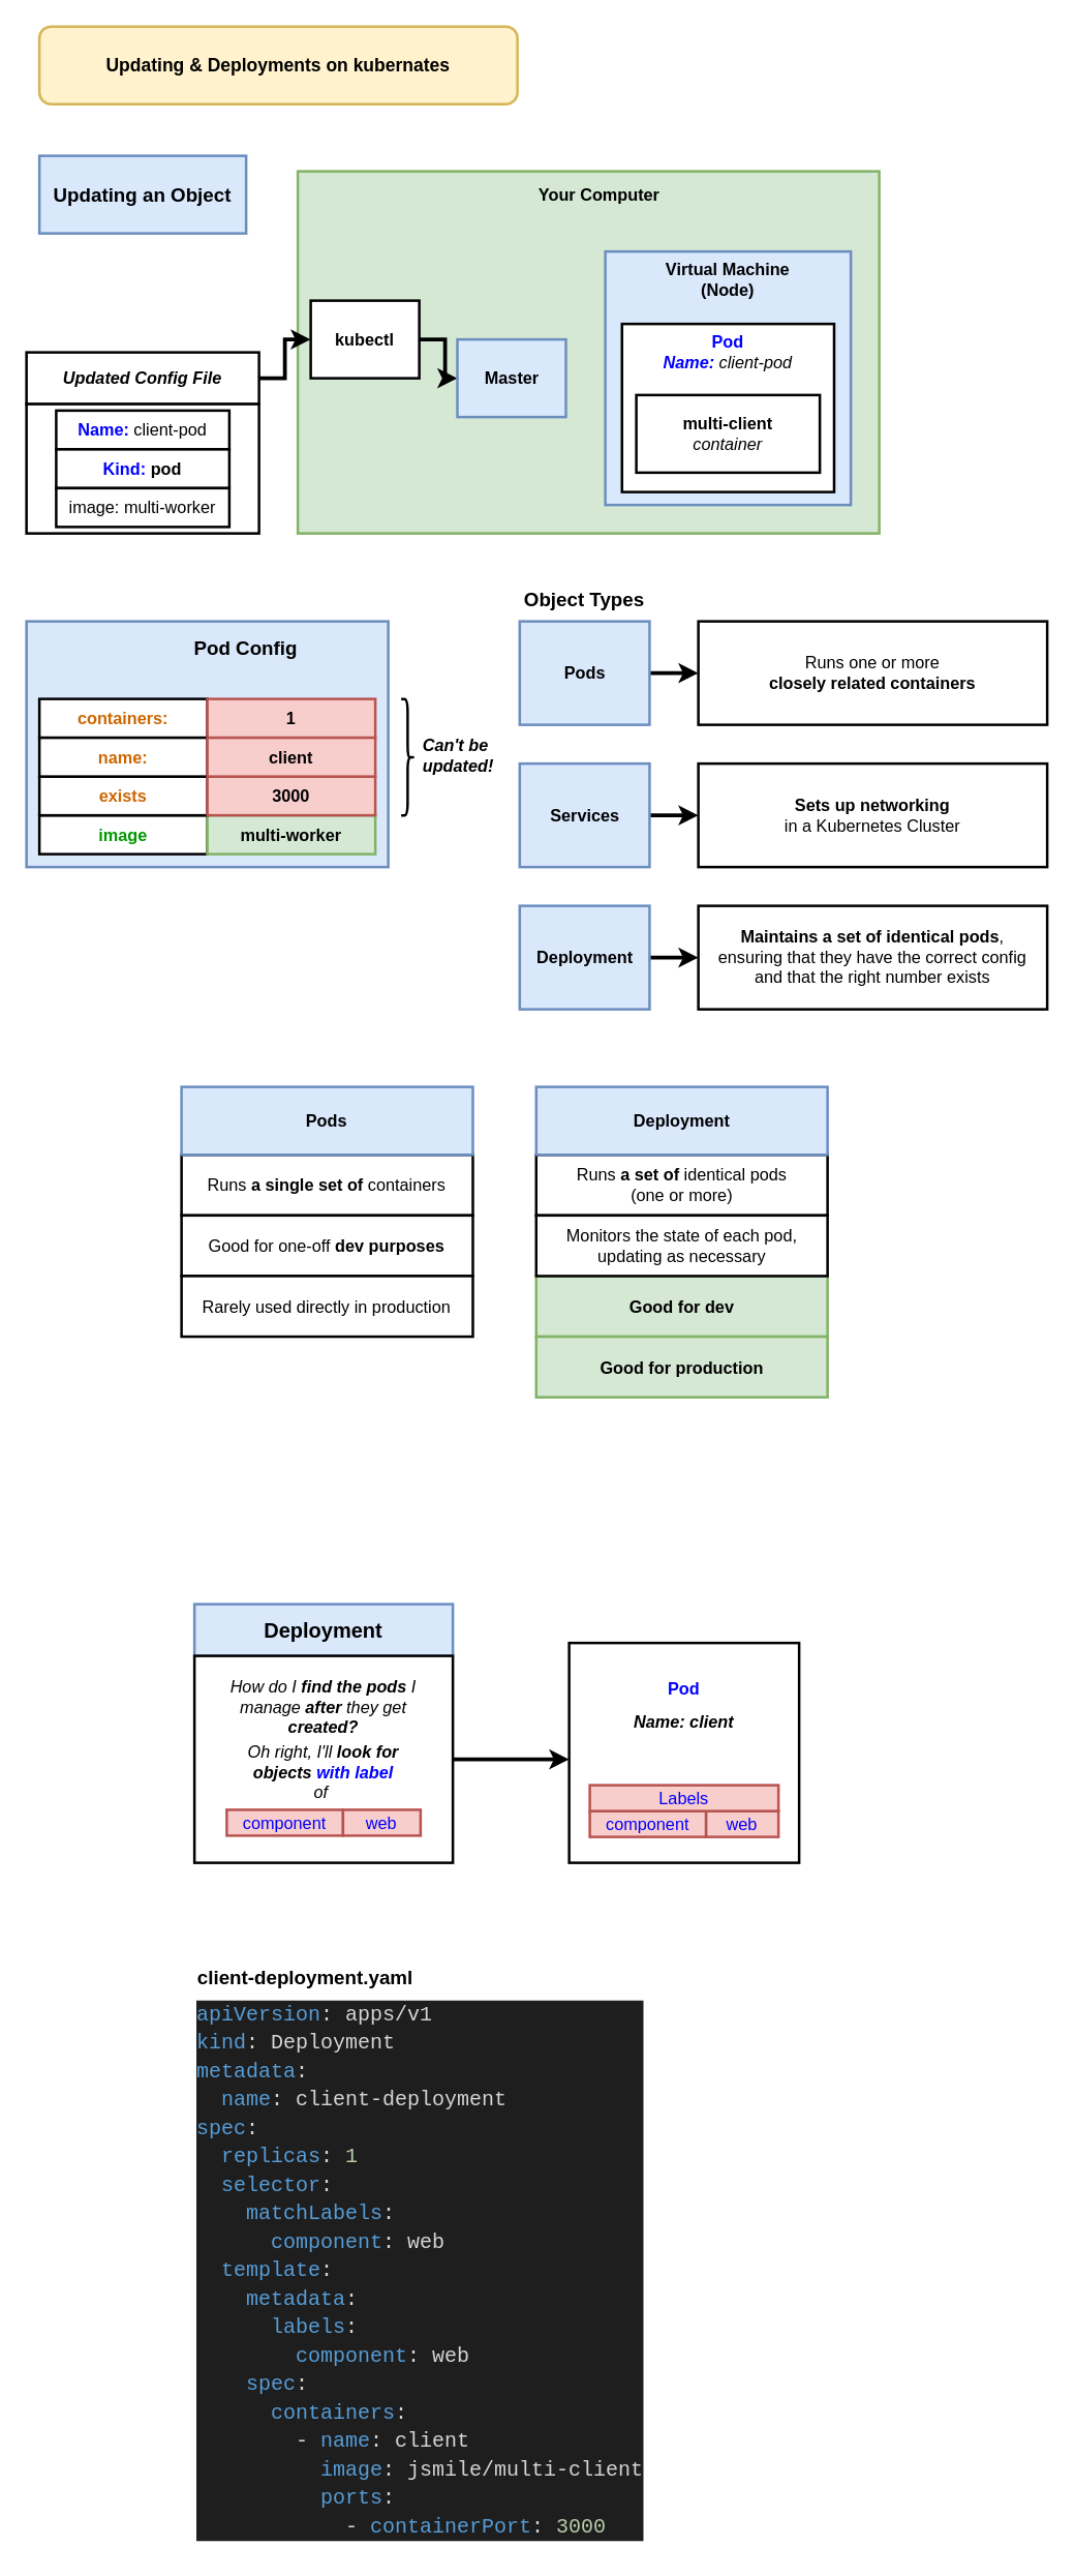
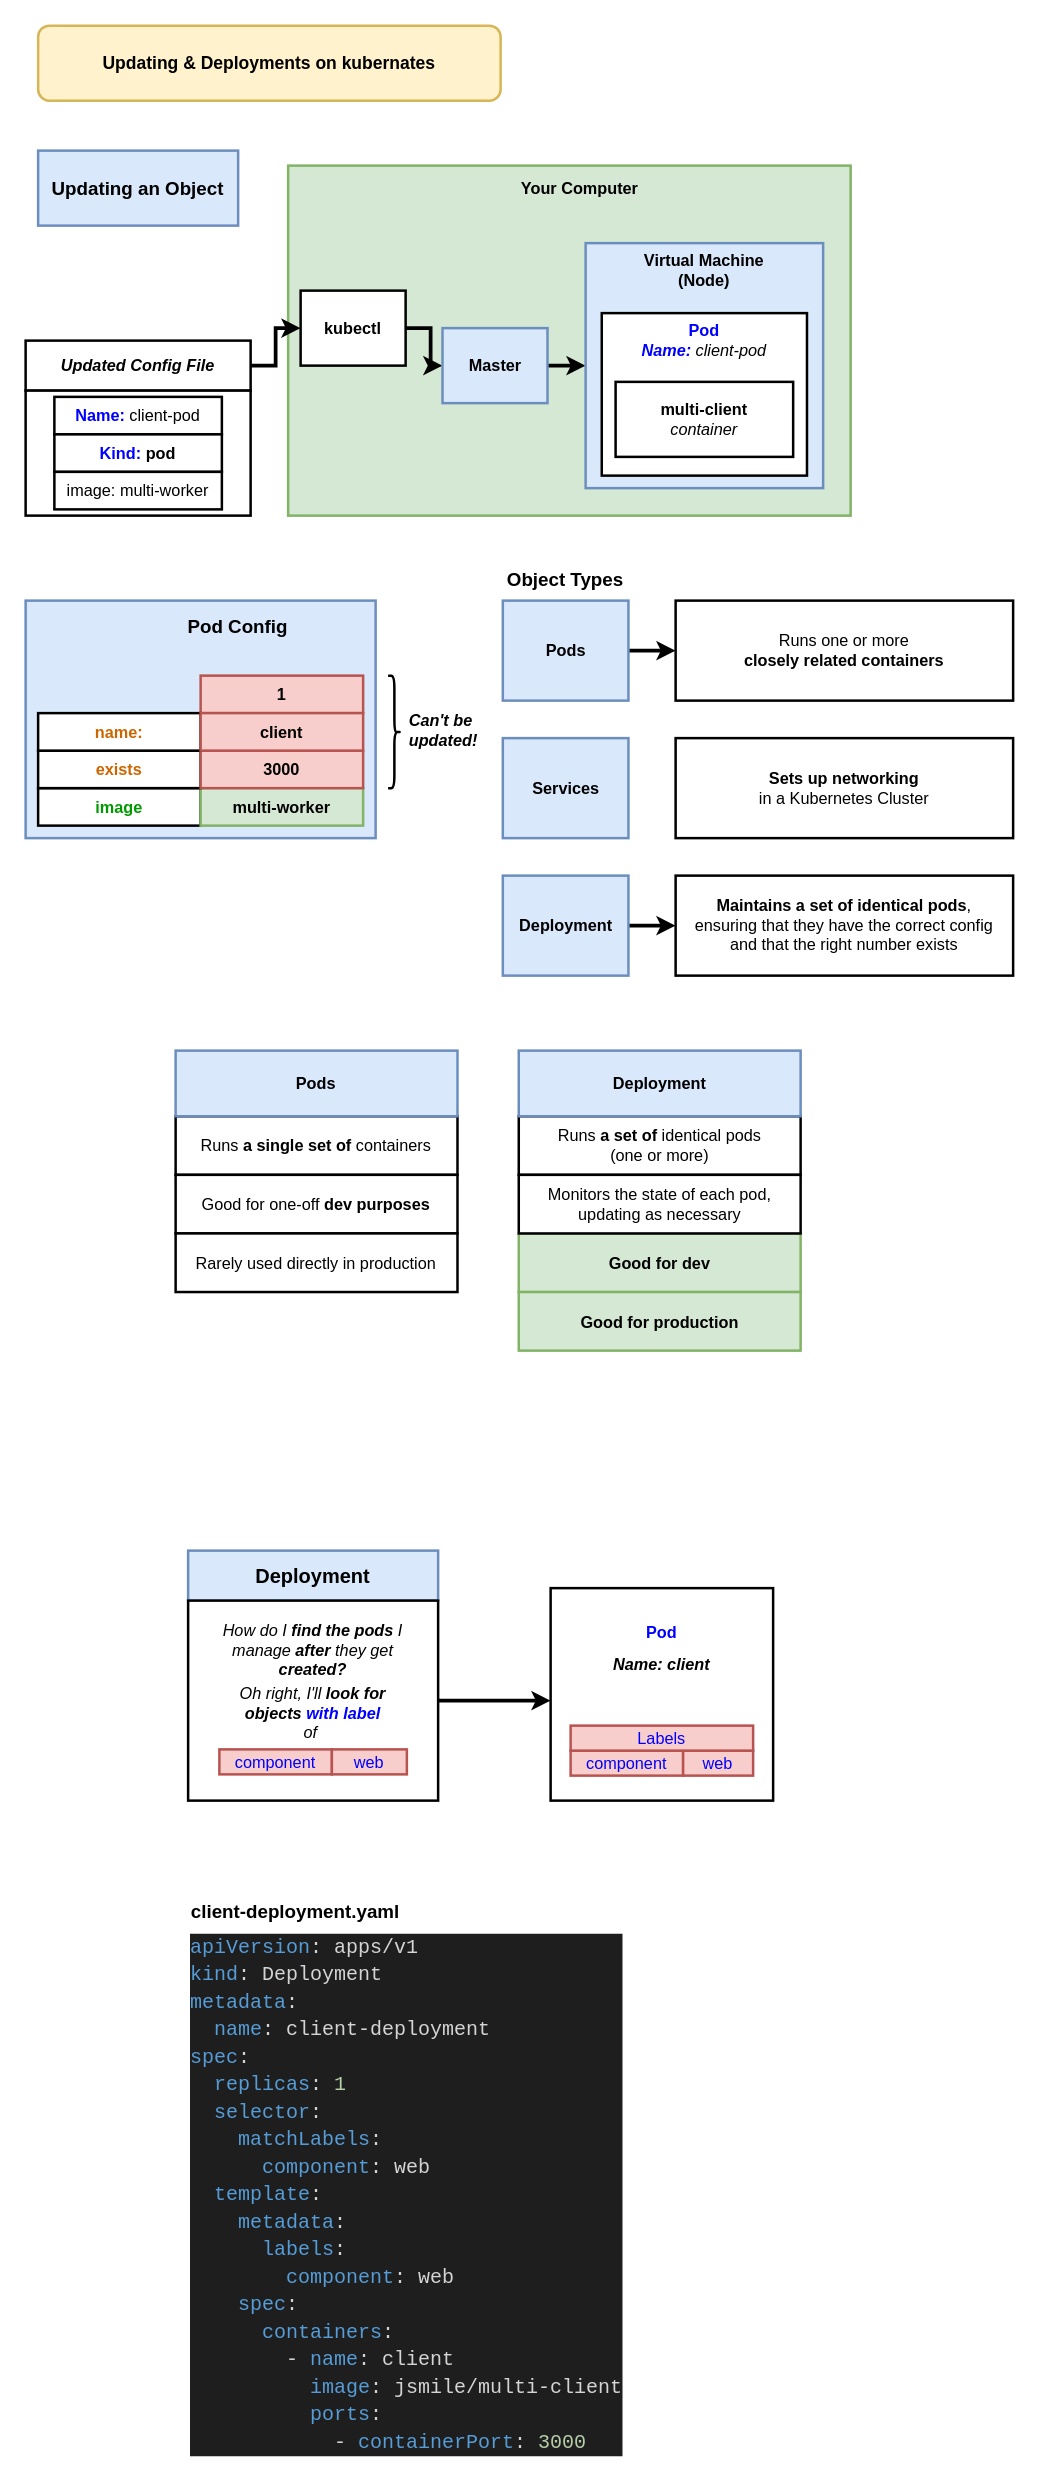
+ <mxCell id="7" style="edgeStyle=orthogonalEdgeStyle;rounded=0;orthogonalLoop=1;jettySize=auto;html=1;entryX=0;entryY=0.5;entryDx=0;entryDy=0;fontSize=13;strokeWidth=3;" edge="1" parent="1" source="8" target="17"><mxGeometry relative="1" as="geometry" /></mxCell>
- <mxCell id="39" value="&lt;font color=&quot;#cc6600&quot;&gt;containers:&lt;/font&gt;" style="rounded=0;whiteSpace=wrap;html=1;strokeWidth=2;fontSize=13;align=center;fontStyle=1" vertex="1" parent="1"><mxGeometry x="30" y="540" width="130" height="30" as="geometry" /></mxCell>
- <mxCell id="21" style="edgeStyle=orthogonalEdgeStyle;rounded=0;html=1;exitX=1;exitY=0.5;jettySize=auto;orthogonalLoop=1;strokeWidth=3;fontSize=16;" edge="1" parent="1" source="29" target="23"><mxGeometry relative="1" as="geometry" /></mxCell>
